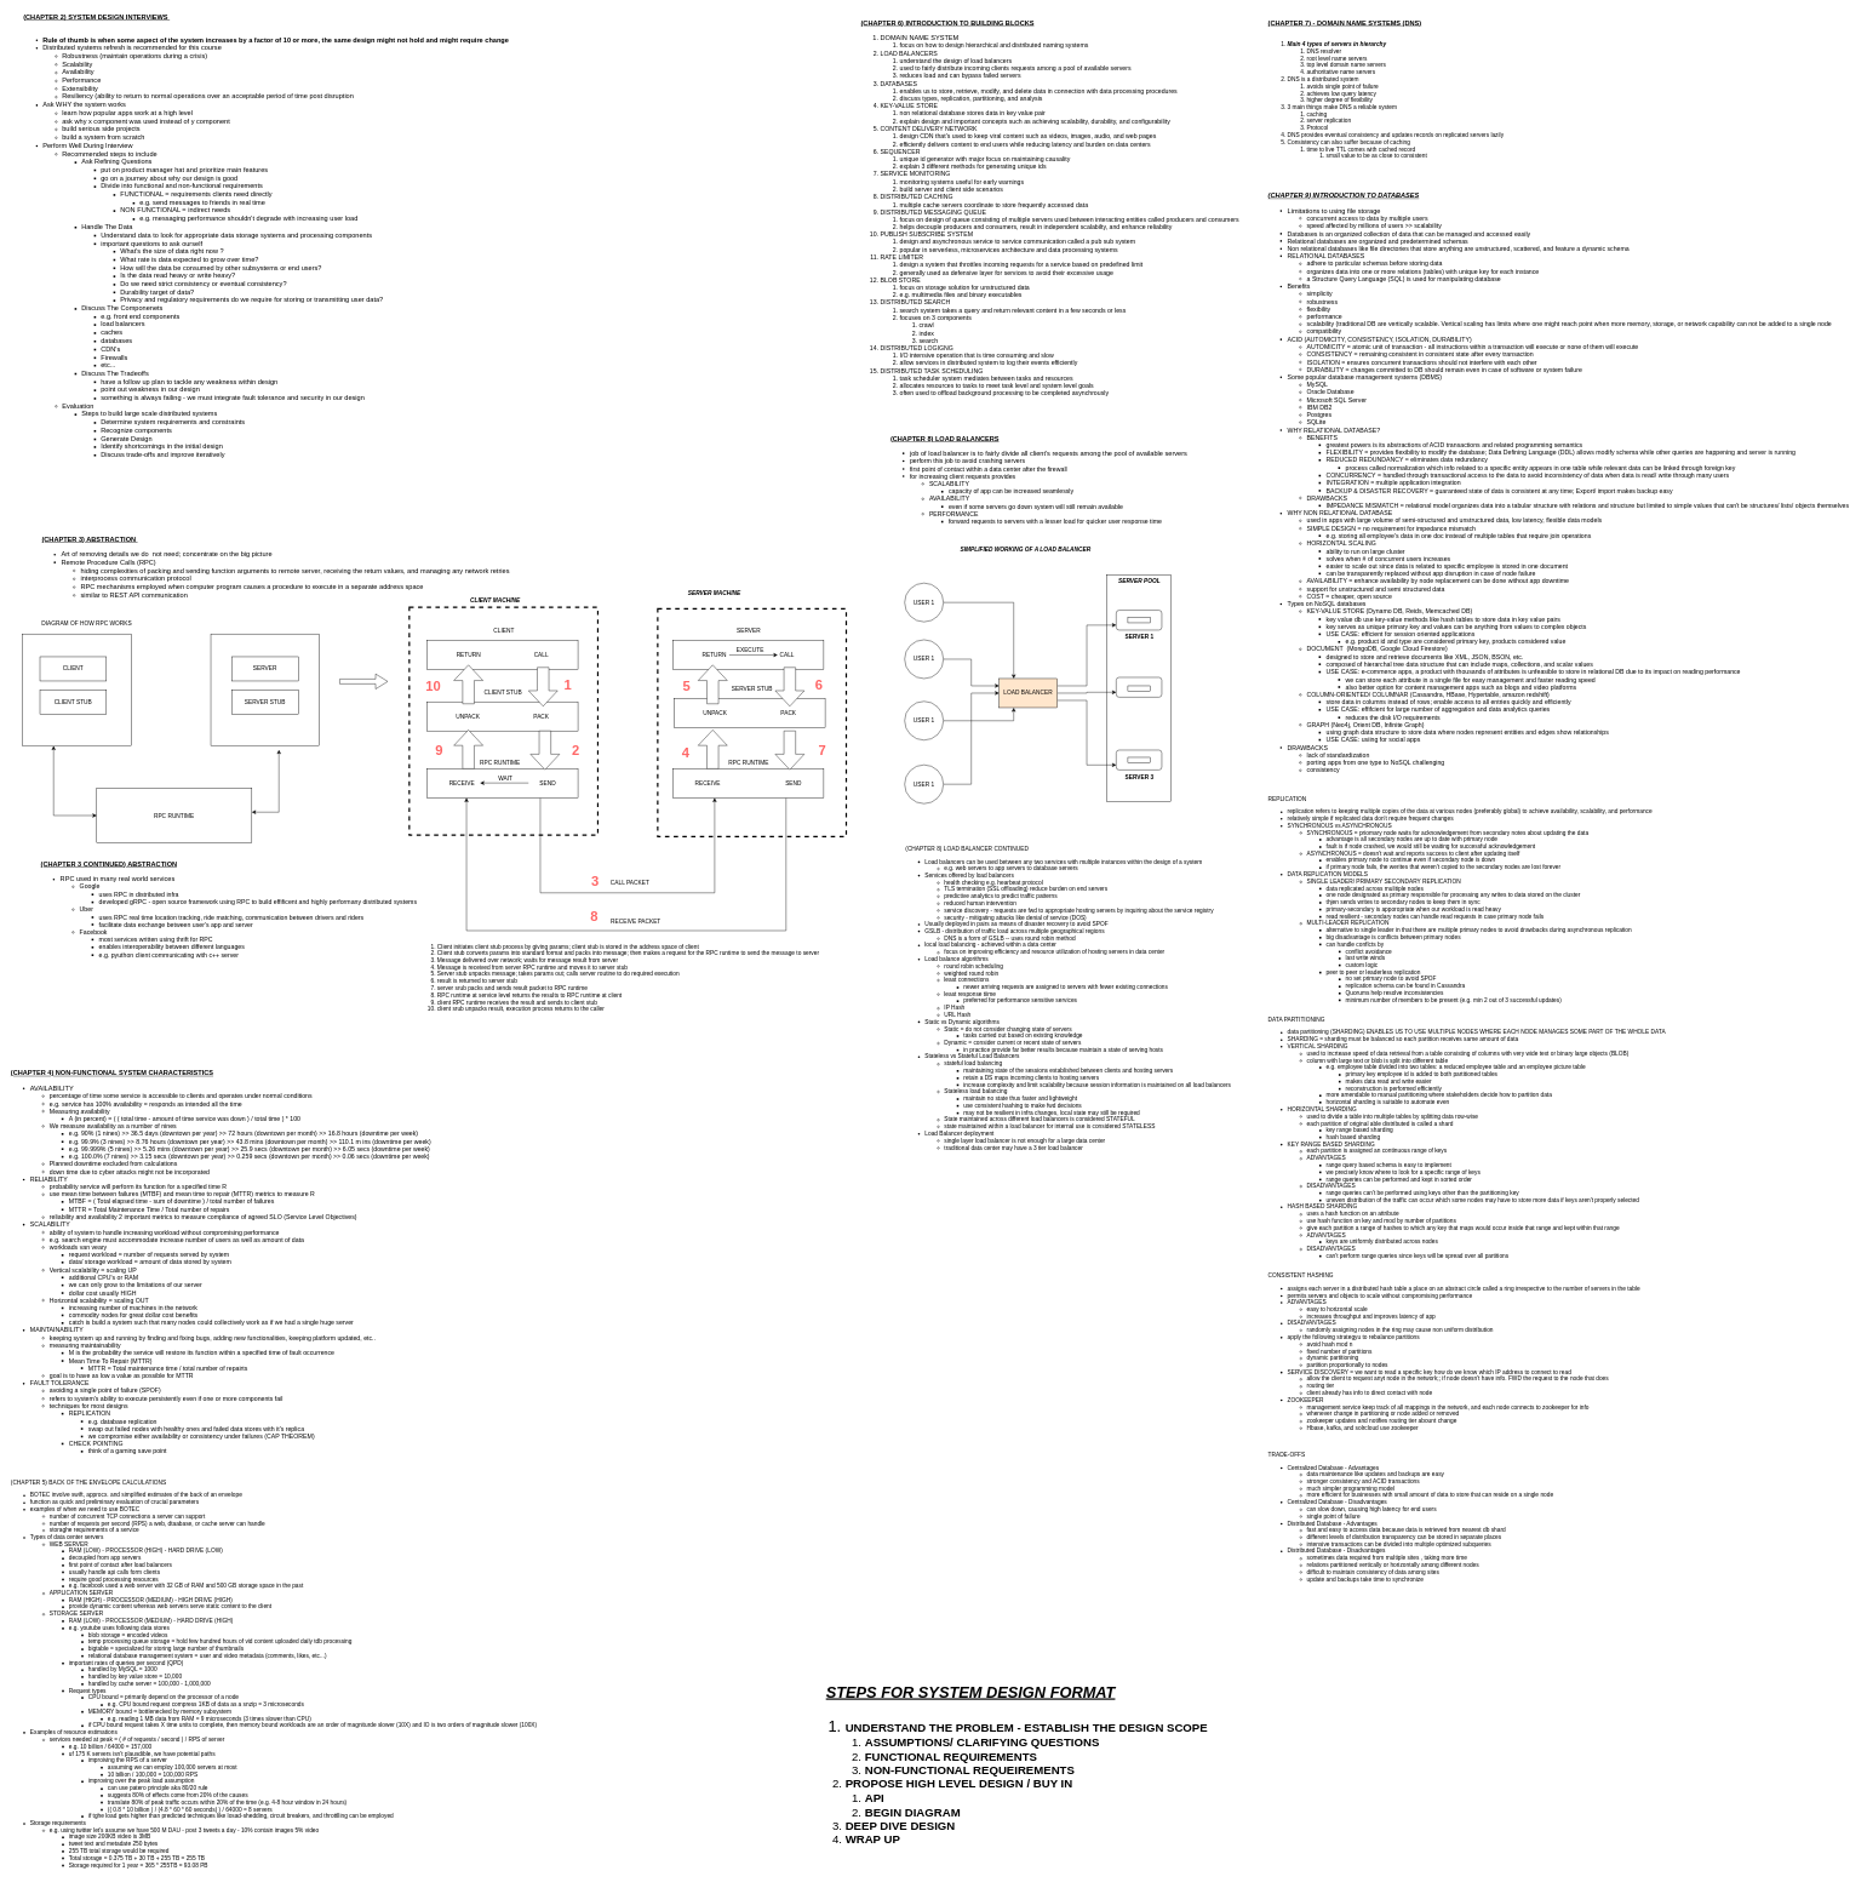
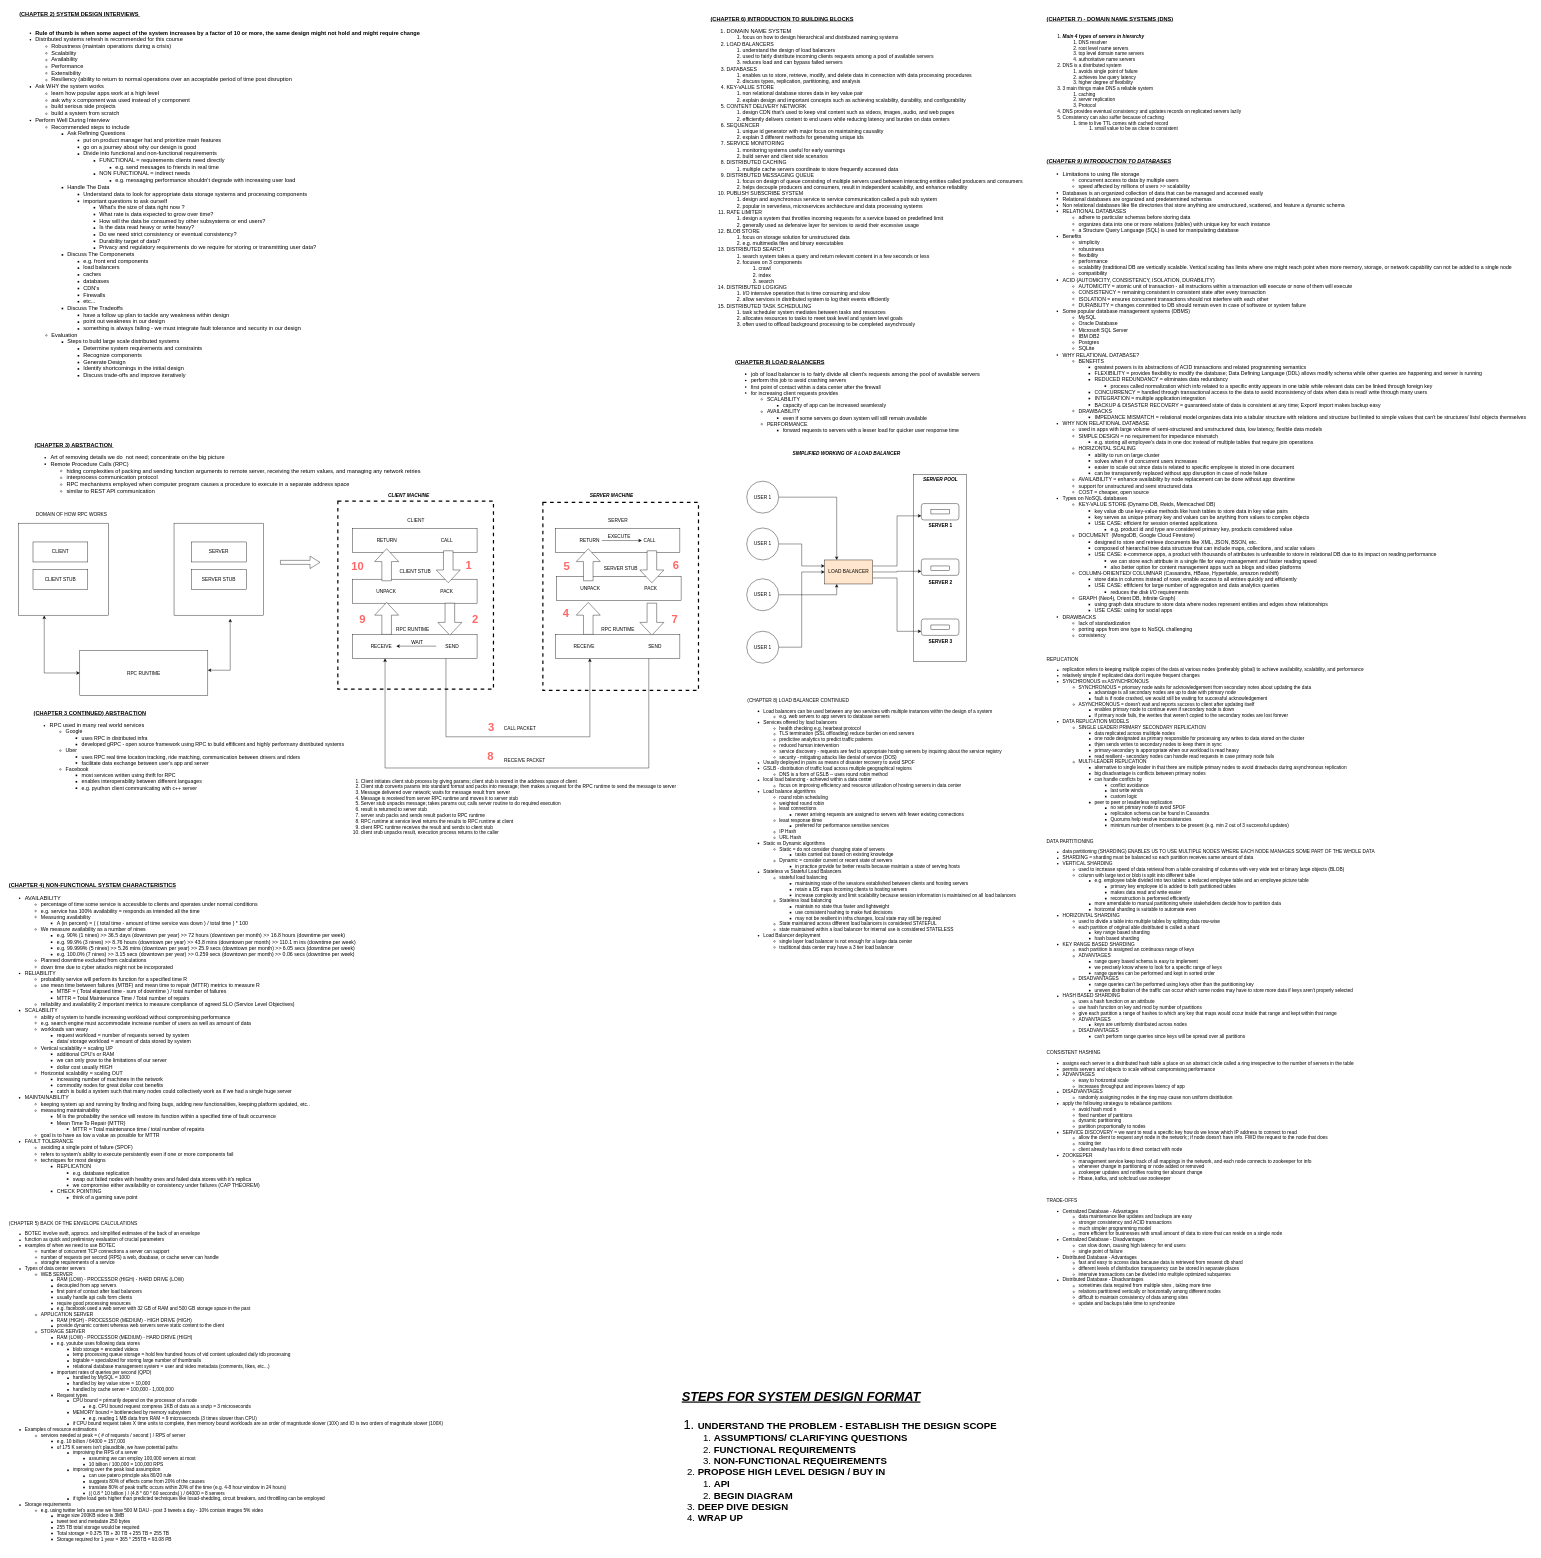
- <mxCell id="40" value="&lt;b&gt;&lt;i&gt;SERVER MACHINE&lt;/i&gt;&lt;/b&gt;" style="text;html=1;align=center;verticalAlign=middle;resizable=0;points=[];autosize=1;strokeColor=none;fillColor=none;" parent="1" vertex="1"><mxGeometry x="1410" y="1211" width="126" height="26" as="geometry" /></mxCell>
+ <mxCell id="40" value="&lt;b&gt;&lt;i&gt;SERVER MACHINE&lt;/i&gt;&lt;/b&gt;" style="text;html=1;align=center;verticalAlign=middle;resizable=0;points=[];autosize=1;strokeColor=none;fillColor=none;" parent="1" vertex="1"><mxGeometry x="1465" y="1226" width="126" height="26" as="geometry" /></mxCell>
- <mxCell id="10" value="DIAGRAM OF HOW RPC WORKS" style="text;html=1;align=center;verticalAlign=middle;resizable=0;points=[];autosize=1;strokeColor=none;fillColor=none;" parent="1" vertex="1"><mxGeometry x="76" y="1273" width="204" height="26" as="geometry" /></mxCell>
+ <mxCell id="10" value="DOMAIN OF HOW RPC WORKS" style="text;html=1;align=center;verticalAlign=middle;resizable=0;points=[];autosize=1;strokeColor=none;fillColor=none;" parent="1" vertex="1"><mxGeometry x="76" y="1273" width="204" height="26" as="geometry" /></mxCell>
+ <mxCell id="86" value="SERVER 2" style="text;html=1;align=center;verticalAlign=middle;resizable=0;points=[];autosize=1;strokeColor=none;fillColor=none;fontStyle=1" parent="1" vertex="1"><mxGeometry x="2311" y="1442" width="77" height="26" as="geometry" /></mxCell>
- <mxCell id="45" value="&lt;b&gt;&lt;font color=&quot;#ff6666&quot; style=&quot;font-size: 28px;&quot;&gt;7&lt;/font&gt;&lt;/b&gt;" style="text;html=1;align=center;verticalAlign=middle;resizable=0;points=[];autosize=1;strokeColor=none;fillColor=none;" parent="1" vertex="1"><mxGeometry x="1679" y="1524" width="34" height="46" as="geometry" /></mxCell>
+ <mxCell id="45" value="&lt;b&gt;&lt;font color=&quot;#ff6666&quot; style=&quot;font-size: 28px;&quot;&gt;7&lt;/font&gt;&lt;/b&gt;" style="text;html=1;align=center;verticalAlign=middle;resizable=0;points=[];autosize=1;strokeColor=none;fillColor=none;" parent="1" vertex="1"><mxGeometry x="1669" y="1524" width="34" height="46" as="geometry" /></mxCell>
- <mxCell id="43" value="&lt;b&gt;&lt;font color=&quot;#ff6666&quot; style=&quot;font-size: 28px;&quot;&gt;4&lt;/font&gt;&lt;/b&gt;" style="text;html=1;align=center;verticalAlign=middle;resizable=0;points=[];autosize=1;strokeColor=none;fillColor=none;" parent="1" vertex="1"><mxGeometry x="1397" y="1529" width="34" height="46" as="geometry" /></mxCell>
+ <mxCell id="43" value="&lt;b&gt;&lt;font color=&quot;#ff6666&quot; style=&quot;font-size: 28px;&quot;&gt;4&lt;/font&gt;&lt;/b&gt;" style="text;html=1;align=center;verticalAlign=middle;resizable=0;points=[];autosize=1;strokeColor=none;fillColor=none;" parent="1" vertex="1"><mxGeometry x="1397" y="1509" width="34" height="46" as="geometry" /></mxCell>
